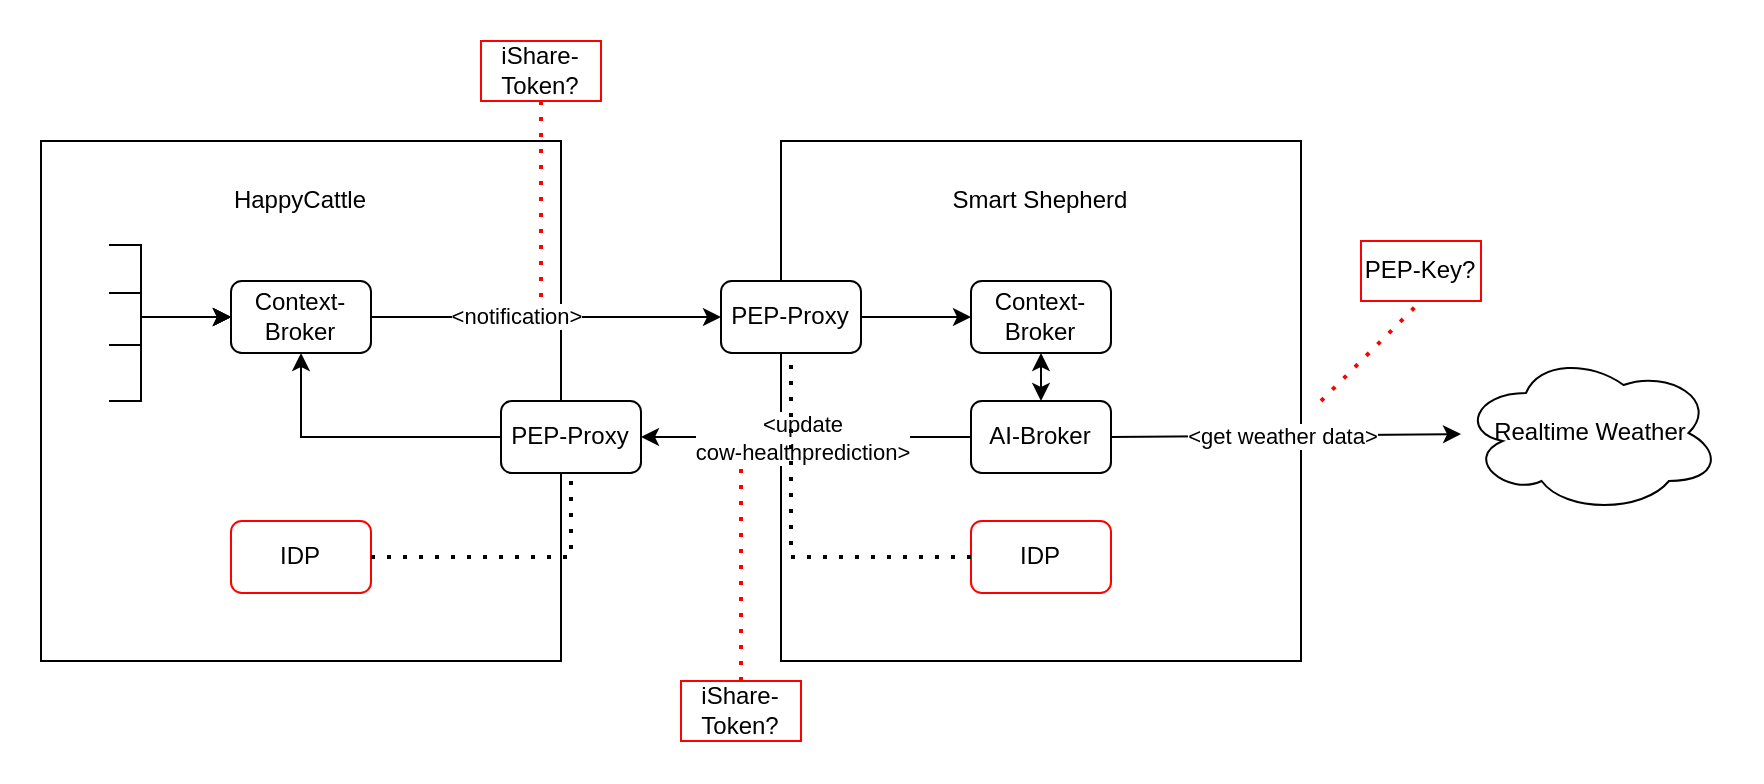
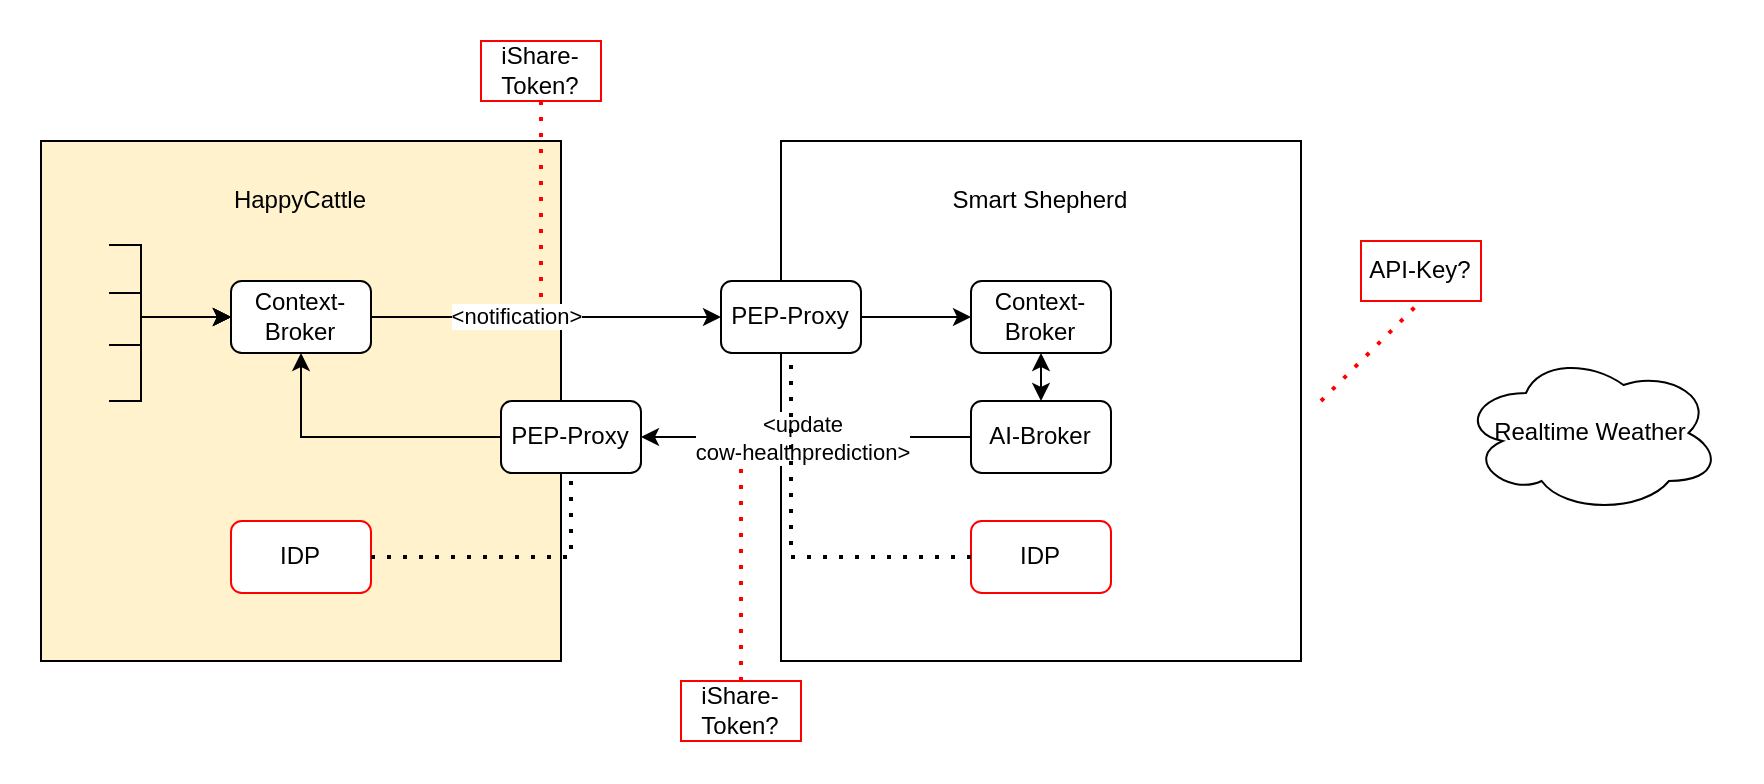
- <mxCell id="33" value="PEP-Key?" style="text;html=1;strokeColor=#FF0000;fillColor=none;align=center;verticalAlign=middle;whiteSpace=wrap;rounded=0;" vertex="1" parent="1"><mxGeometry x="680" y="120" width="60" height="30" as="geometry" /></mxCell>
+ <mxCell id="33" value="API-Key?" style="text;html=1;strokeColor=#FF0000;fillColor=none;align=center;verticalAlign=middle;whiteSpace=wrap;rounded=0;" vertex="1" parent="1"><mxGeometry x="680" y="120" width="60" height="30" as="geometry" /></mxCell>
- <mxCell id="3" value="&lt;div&gt;HappyCattle&lt;/div&gt;&lt;div&gt;&lt;br&gt;&lt;/div&gt;&lt;div&gt;&lt;br&gt;&lt;/div&gt;&lt;div&gt;&lt;br&gt;&lt;/div&gt;&lt;div&gt;&lt;br&gt;&lt;/div&gt;&lt;div&gt;&lt;br&gt;&lt;/div&gt;&lt;div&gt;&lt;br&gt;&lt;/div&gt;&lt;div&gt;&lt;br&gt;&lt;/div&gt;&lt;div&gt;&lt;br&gt;&lt;/div&gt;&lt;div&gt;&lt;br&gt;&lt;/div&gt;&lt;div&gt;&lt;br&gt;&lt;/div&gt;&lt;div&gt;&lt;br&gt;&lt;/div&gt;&lt;div&gt;&lt;br&gt;&lt;/div&gt;&lt;div&gt;&lt;br&gt;&lt;/div&gt;&lt;div&gt;&lt;br&gt;&lt;/div&gt;" style="whiteSpace=wrap;html=1;aspect=fixed;" vertex="1" parent="1"><mxGeometry x="20" y="70" width="260" height="260" as="geometry" /></mxCell>
+ <mxCell id="3" value="&lt;div&gt;HappyCattle&lt;/div&gt;&lt;div&gt;&lt;br&gt;&lt;/div&gt;&lt;div&gt;&lt;br&gt;&lt;/div&gt;&lt;div&gt;&lt;br&gt;&lt;/div&gt;&lt;div&gt;&lt;br&gt;&lt;/div&gt;&lt;div&gt;&lt;br&gt;&lt;/div&gt;&lt;div&gt;&lt;br&gt;&lt;/div&gt;&lt;div&gt;&lt;br&gt;&lt;/div&gt;&lt;div&gt;&lt;br&gt;&lt;/div&gt;&lt;div&gt;&lt;br&gt;&lt;/div&gt;&lt;div&gt;&lt;br&gt;&lt;/div&gt;&lt;div&gt;&lt;br&gt;&lt;/div&gt;&lt;div&gt;&lt;br&gt;&lt;/div&gt;&lt;div&gt;&lt;br&gt;&lt;/div&gt;&lt;div&gt;&lt;br&gt;&lt;/div&gt;" style="whiteSpace=wrap;html=1;aspect=fixed;fillColor=#fff2cc;" vertex="1" parent="1"><mxGeometry x="20" y="70" width="260" height="260" as="geometry" /></mxCell>
- <mxCell id="30" value="" style="endArrow=classic;html=1;rounded=0;exitX=1;exitY=0.5;exitDx=0;exitDy=0;" edge="1" parent="1" source="23" target="14"><mxGeometry width="50" height="50" relative="1" as="geometry"><mxPoint x="720" y="140" as="sourcePoint" /><mxPoint x="740" y="120" as="targetPoint" /></mxGeometry></mxCell>
- <mxCell id="31" value="&amp;lt;get weather data&amp;gt;" style="edgeLabel;html=1;align=center;verticalAlign=middle;resizable=0;points=[];" vertex="1" connectable="0" parent="30"><mxGeometry x="-0.349" y="-1" relative="1" as="geometry"><mxPoint x="28" y="-1" as="offset" /></mxGeometry></mxCell>
